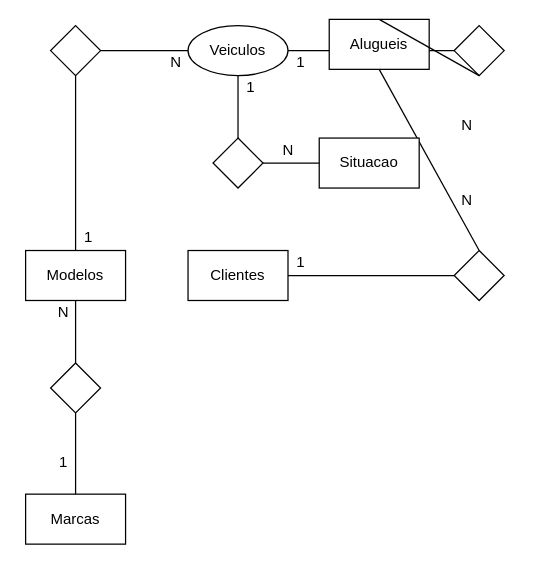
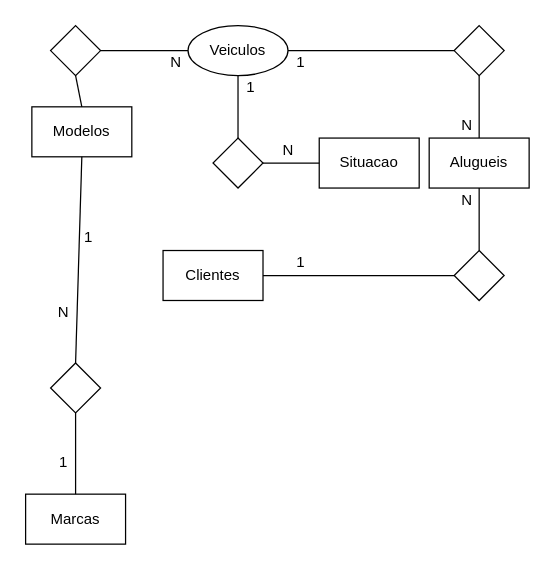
- <mxCell id="14" value="Alugueis" style="rounded=0;whiteSpace=wrap;html=1;" vertex="1" parent="1"><mxGeometry x="263" y="15" width="80" height="40" as="geometry" /></mxCell>
+ <mxCell id="14" value="Alugueis" style="rounded=0;whiteSpace=wrap;html=1;" vertex="1" parent="1"><mxGeometry x="343" y="110" width="80" height="40" as="geometry" /></mxCell>
- <mxCell id="3" value="Modelos" style="rounded=0;whiteSpace=wrap;html=1;" vertex="1" parent="1"><mxGeometry x="20" y="200" width="80" height="40" as="geometry" /></mxCell>
+ <mxCell id="3" value="Modelos" style="rounded=0;whiteSpace=wrap;html=1;" vertex="1" parent="1"><mxGeometry x="25" y="85" width="80" height="40" as="geometry" /></mxCell>
- <mxCell id="11" value="Clientes" style="rounded=0;whiteSpace=wrap;html=1;" vertex="1" parent="1"><mxGeometry x="150" y="200" width="80" height="40" as="geometry" /></mxCell>
+ <mxCell id="11" value="Clientes" style="rounded=0;whiteSpace=wrap;html=1;" vertex="1" parent="1"><mxGeometry x="130" y="200" width="80" height="40" as="geometry" /></mxCell>
